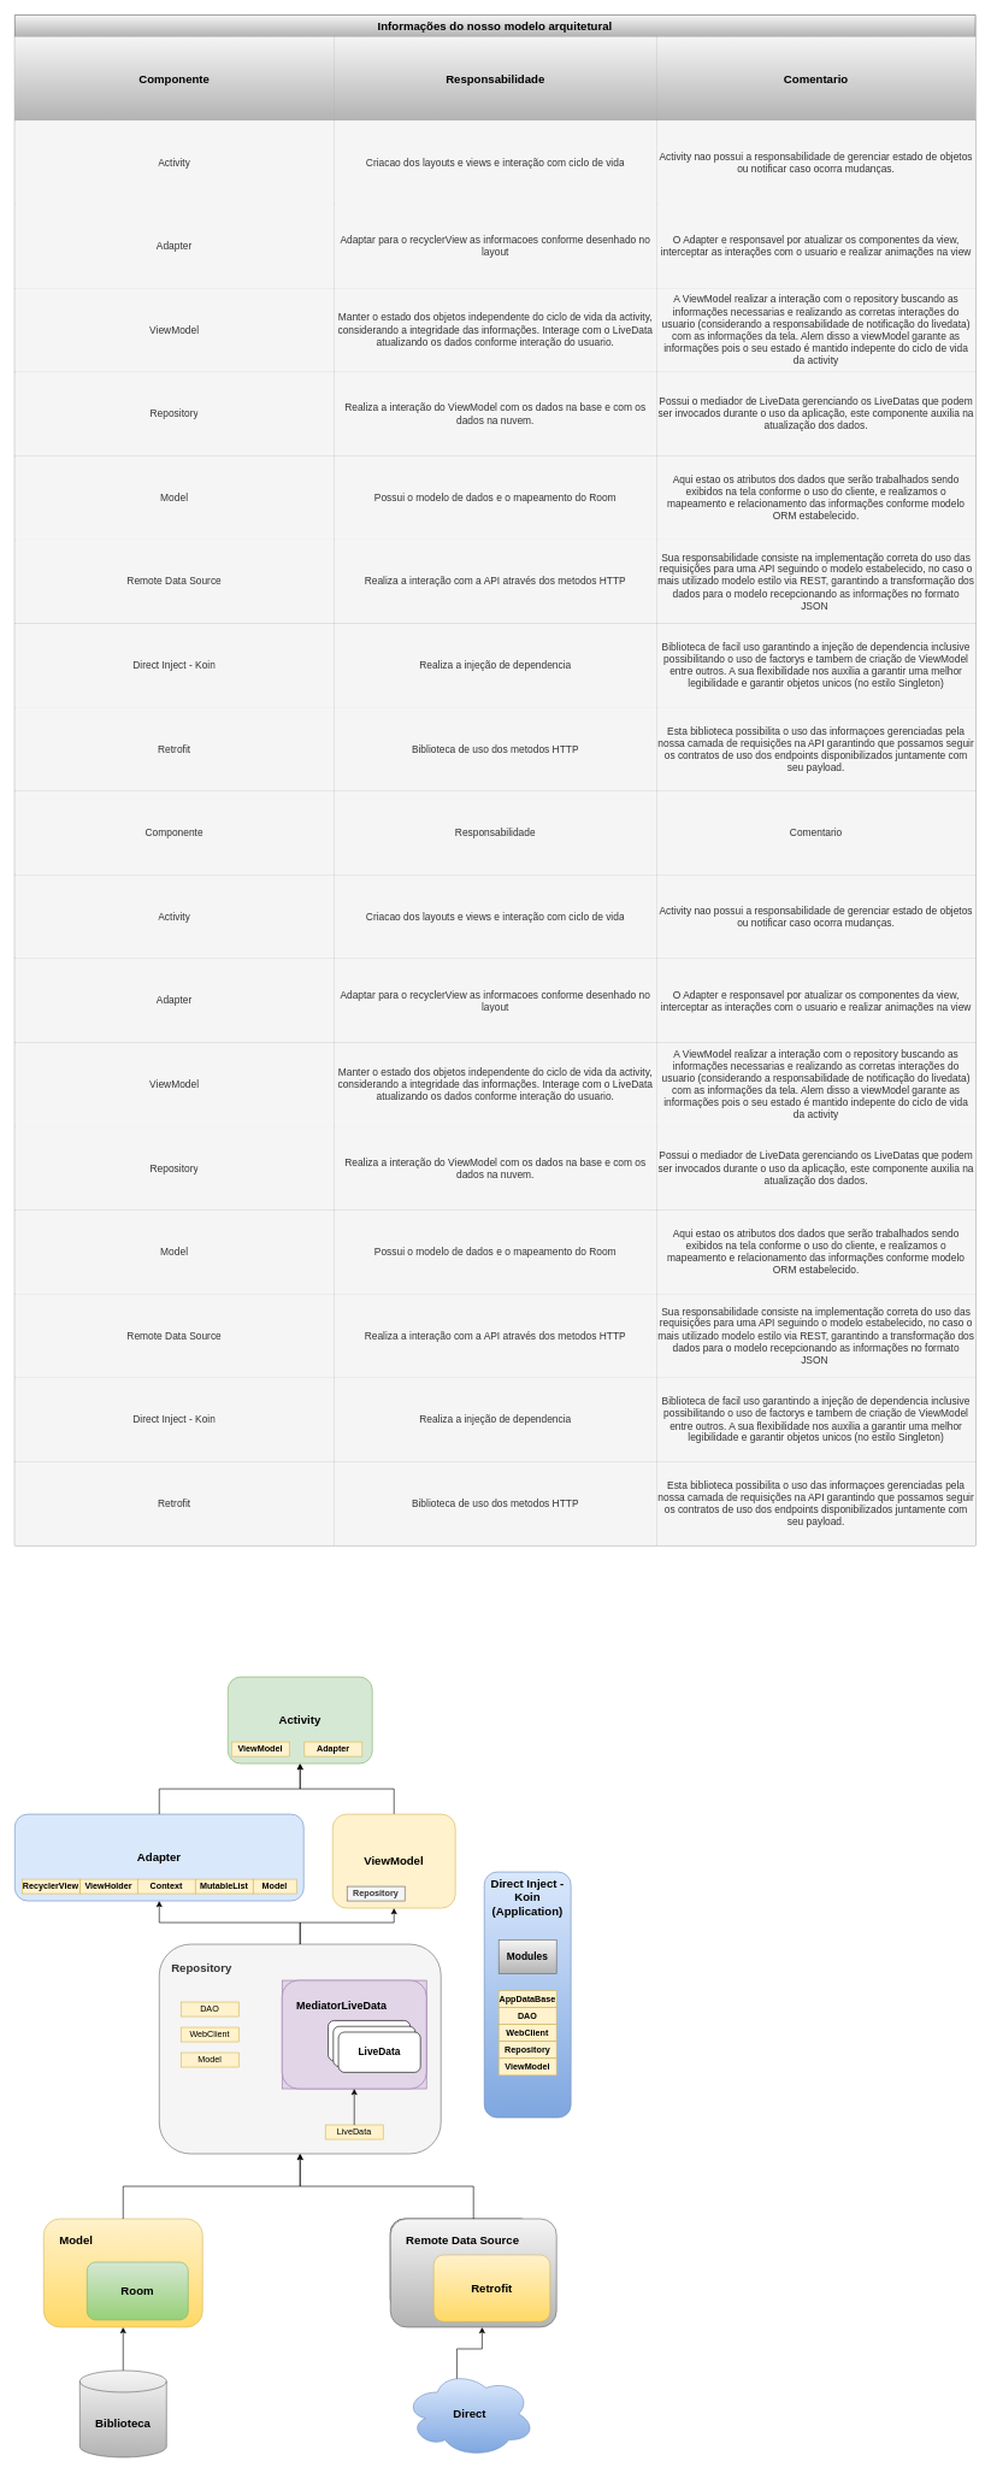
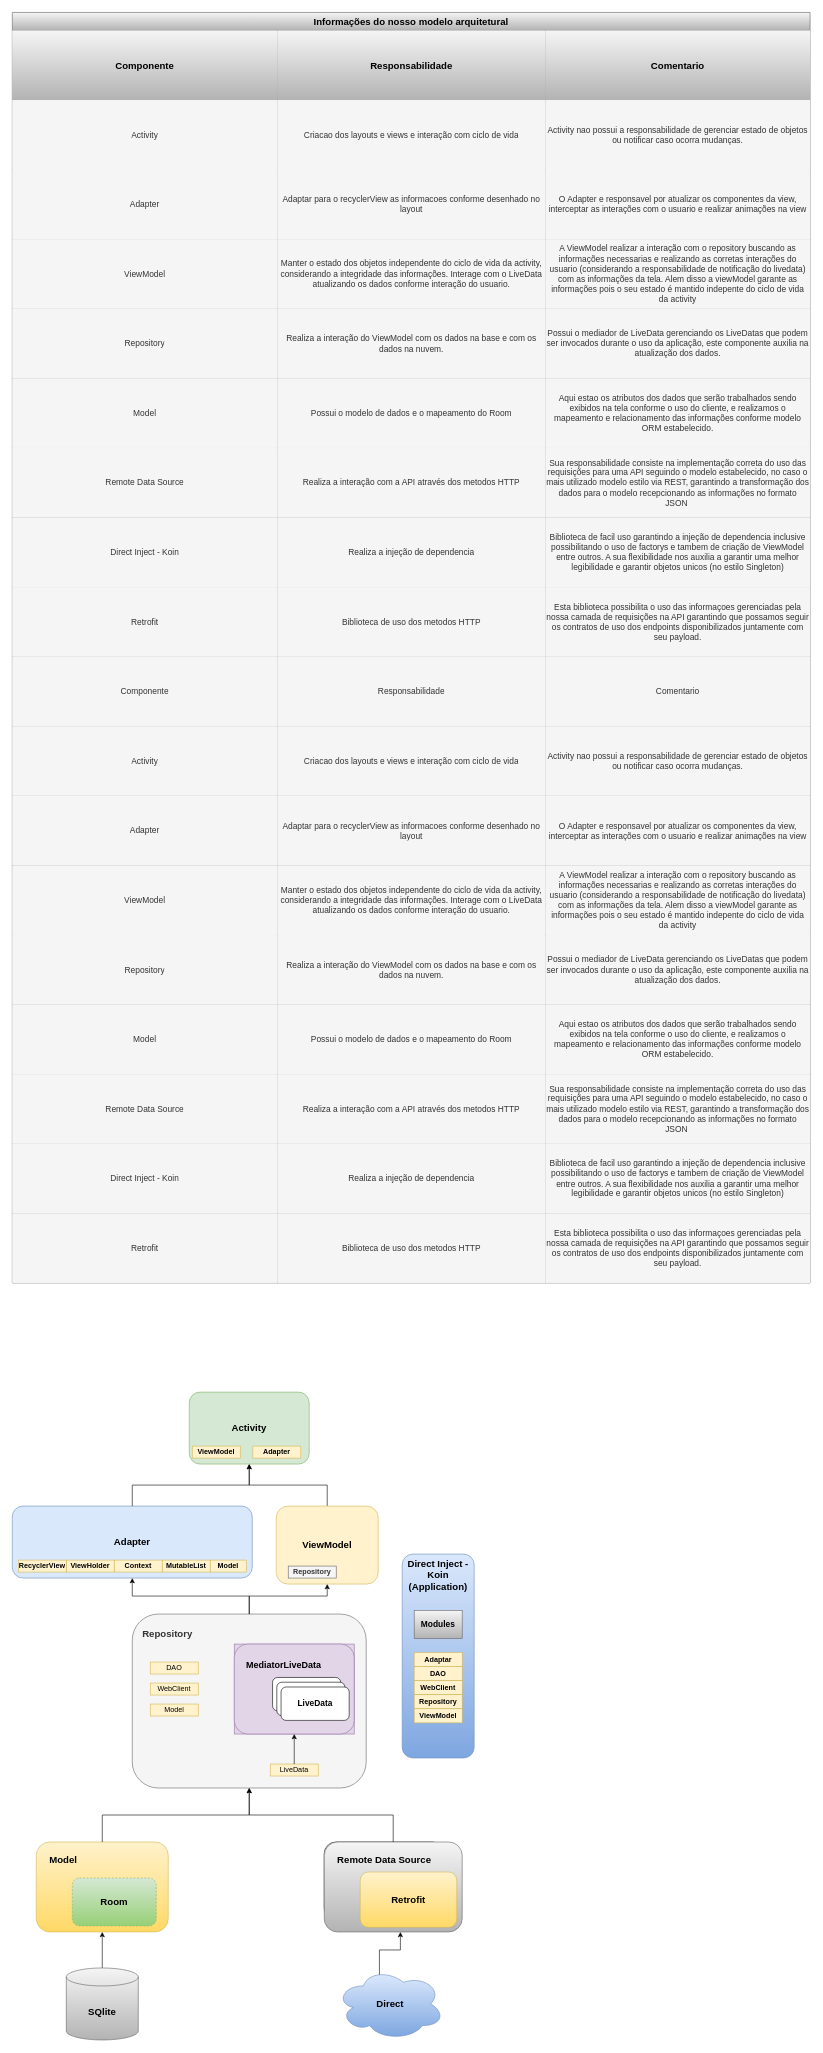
- <mxCell id="20" value="AppDataBase" style="text;html=1;strokeColor=#d6b656;fillColor=#fff2cc;align=center;verticalAlign=middle;whiteSpace=wrap;rounded=0;labelBorderColor=none;labelBackgroundColor=none;fontStyle=1" vertex="1" parent="17"><mxGeometry x="20" y="164.138" width="80" height="23.448" as="geometry" /></mxCell>
+ <mxCell id="20" value="Adaptar" style="text;html=1;strokeColor=#d6b656;fillColor=#fff2cc;align=center;verticalAlign=middle;whiteSpace=wrap;rounded=0;labelBorderColor=none;labelBackgroundColor=none;fontStyle=1" vertex="1" parent="17"><mxGeometry x="20" y="164.138" width="80" height="23.448" as="geometry" /></mxCell>
- <mxCell id="7" value="Room" style="rounded=1;whiteSpace=wrap;html=1;gradientColor=#97d077;fillColor=#d5e8d4;strokeColor=#82b366;fontSize=16;fontStyle=1" vertex="1" parent="5"><mxGeometry x="40" y="60" width="140" height="80" as="geometry" /></mxCell>
+ <mxCell id="7" value="Room" style="rounded=1;whiteSpace=wrap;html=1;gradientColor=#97d077;fillColor=#d5e8d4;strokeColor=#82b366;fontSize=16;fontStyle=1;dashed=1;" vertex="1" parent="5"><mxGeometry x="40" y="60" width="140" height="80" as="geometry" /></mxCell>
- <mxCell id="9" value="Biblioteca" style="shape=cylinder3;whiteSpace=wrap;html=1;boundedLbl=1;backgroundOutline=1;size=15;align=center;gradientColor=#b3b3b3;fillColor=#f5f5f5;strokeColor=#666666;fontSize=16;fontStyle=1" vertex="1" parent="1"><mxGeometry x="110" y="3280" width="120" height="120" as="geometry" /></mxCell>
+ <mxCell id="9" value="SQlite" style="shape=cylinder3;whiteSpace=wrap;html=1;boundedLbl=1;backgroundOutline=1;size=15;align=center;gradientColor=#b3b3b3;fillColor=#f5f5f5;strokeColor=#666666;fontSize=16;fontStyle=1" vertex="1" parent="1"><mxGeometry x="110" y="3280" width="120" height="120" as="geometry" /></mxCell>
